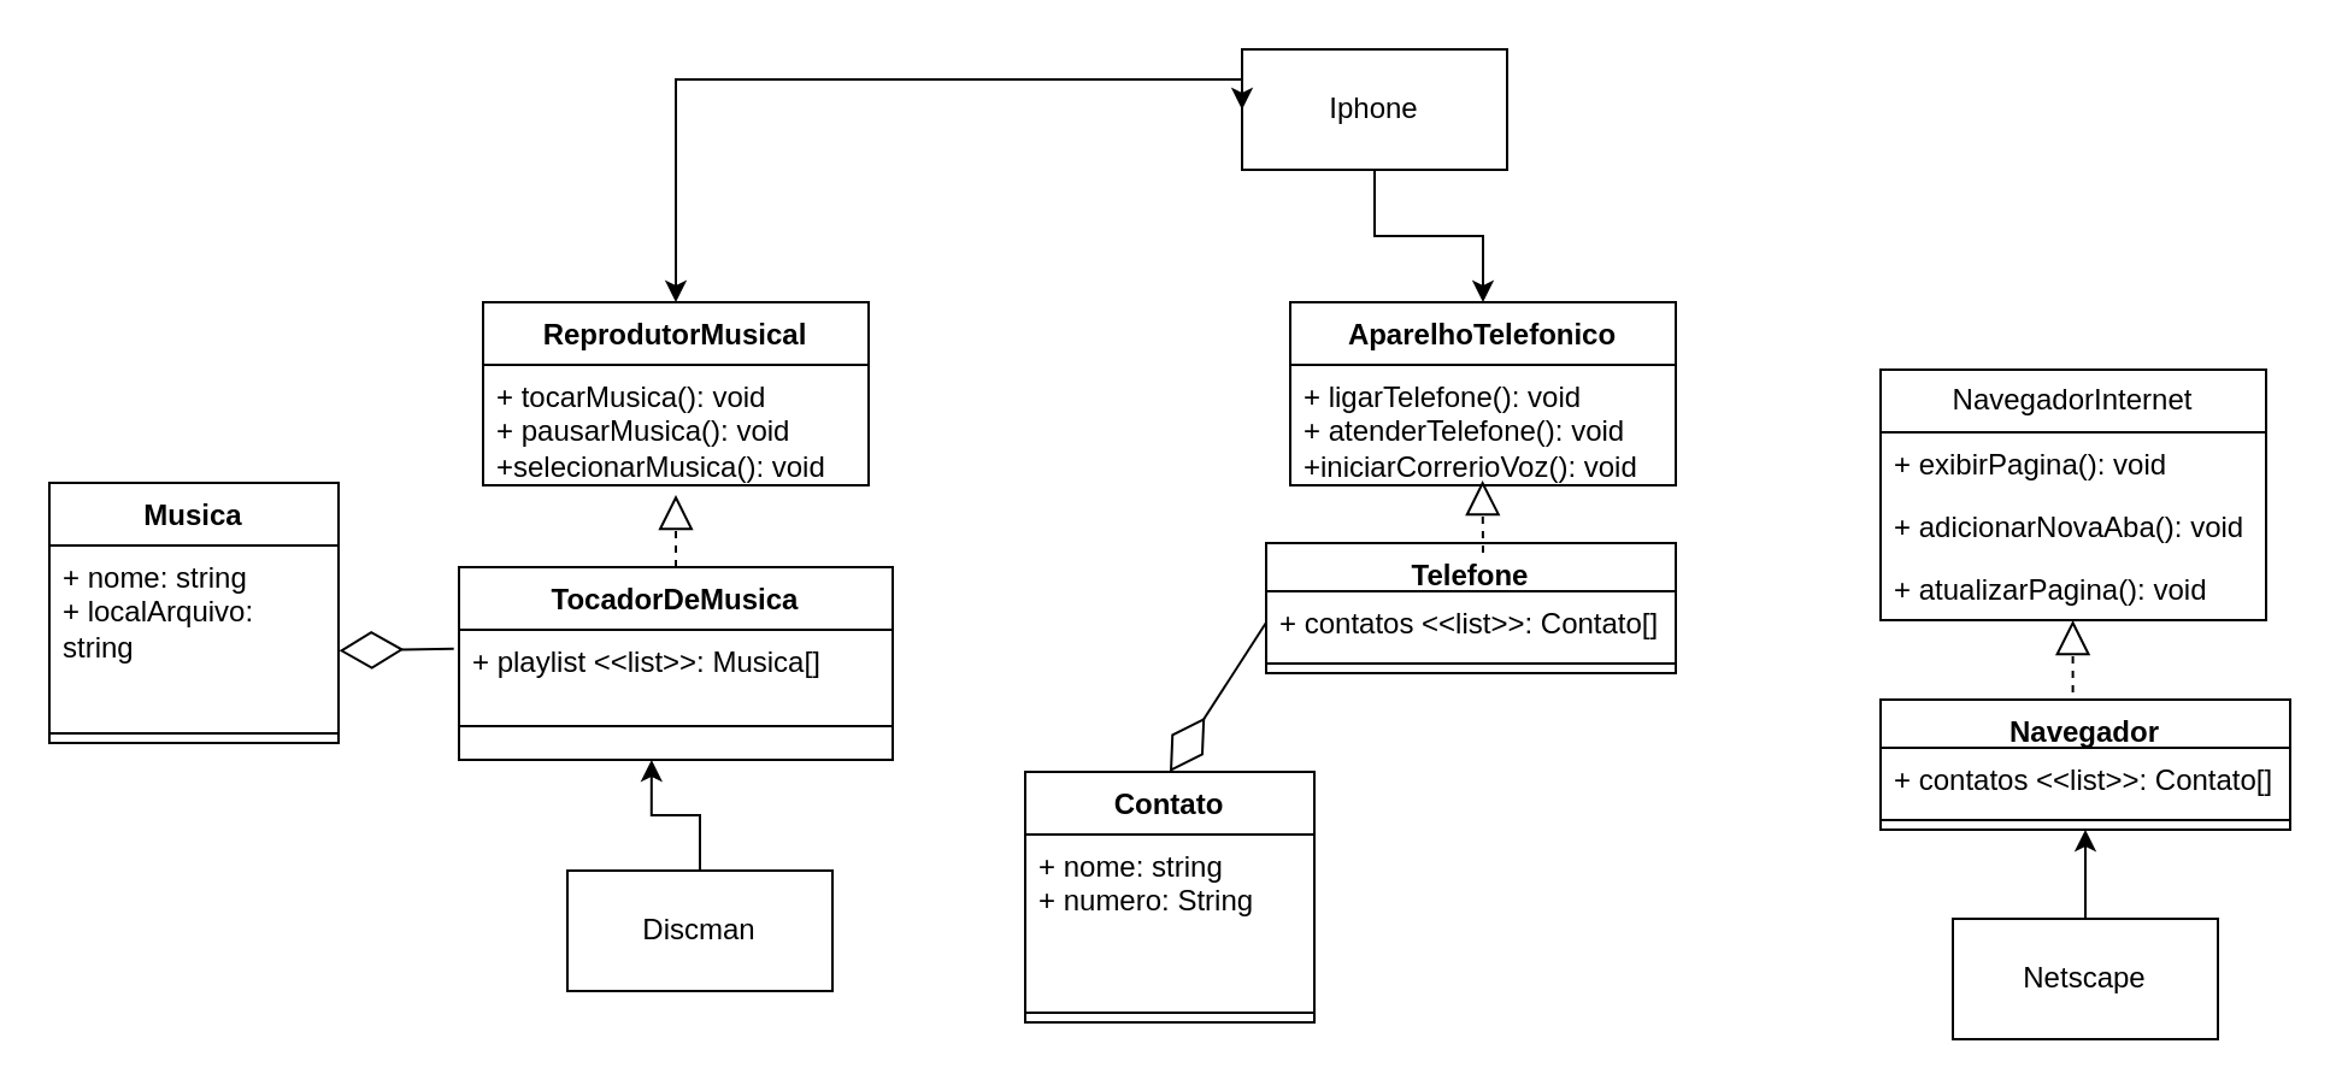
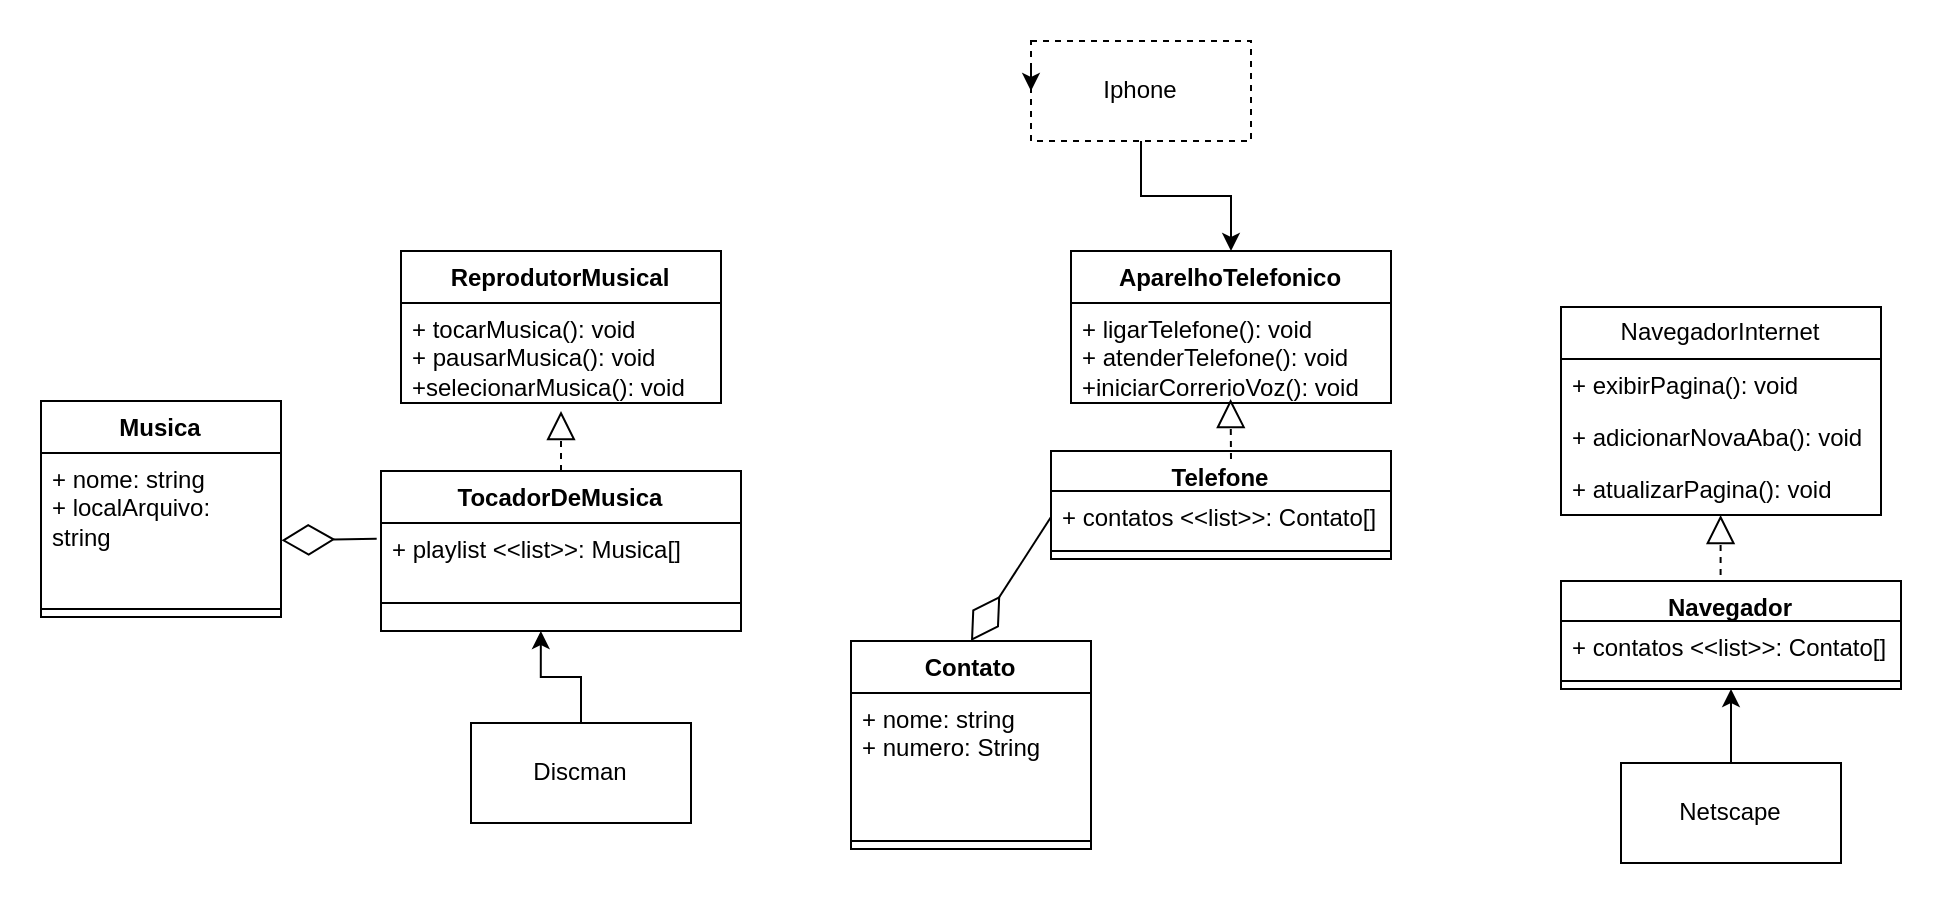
- <mxCell id="2" style="edgeStyle=orthogonalEdgeStyle;rounded=0;orthogonalLoop=1;jettySize=auto;html=1;exitX=0;exitY=0.25;exitDx=0;exitDy=0;" edge="1" parent="1" source="4" target="5"><mxGeometry relative="1" as="geometry" /></mxCell>
- <mxCell id="4" value="Iphone" style="html=1;whiteSpace=wrap;" vertex="1" parent="1"><mxGeometry x="515" y="20" width="110" height="50" as="geometry" /></mxCell>
+ <mxCell id="4" value="Iphone" style="html=1;whiteSpace=wrap;dashed=1;" vertex="1" parent="1"><mxGeometry x="515" y="20" width="110" height="50" as="geometry" /></mxCell>
